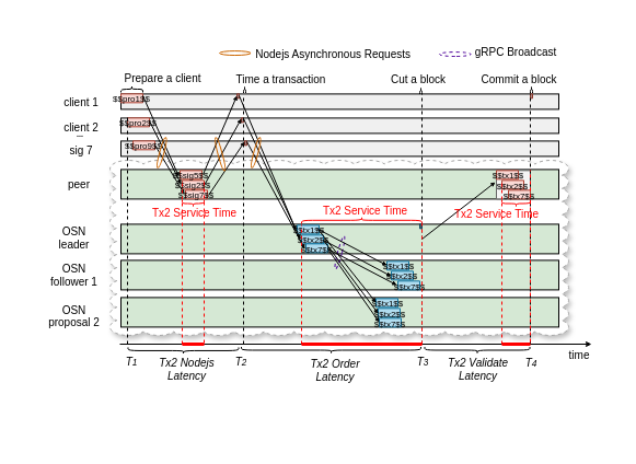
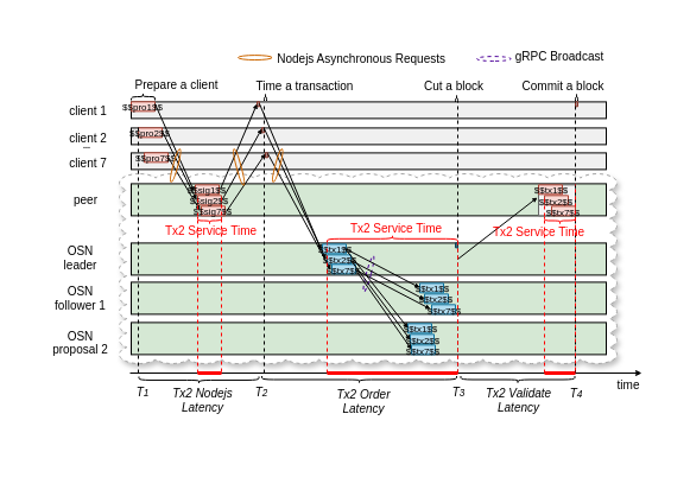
- <mxCell id="82" value="&lt;font style=&quot;font-size: 8px;&quot;&gt;$$pro9$$&lt;/font&gt;" style="text;html=1;strokeColor=none;fillColor=none;align=center;verticalAlign=middle;whiteSpace=wrap;rounded=0;fontColor=#000000;" parent="1" vertex="1"><mxGeometry x="101.25" y="121" width="60" height="22" as="geometry" /></mxCell>
+ <mxCell id="82" value="&lt;font style=&quot;font-size: 8px;&quot;&gt;$$pro7$$&lt;/font&gt;" style="text;html=1;strokeColor=none;fillColor=none;align=center;verticalAlign=middle;whiteSpace=wrap;rounded=0;fontColor=#000000;" parent="1" vertex="1"><mxGeometry x="101.25" y="121" width="60" height="22" as="geometry" /></mxCell>
- <mxCell id="45" value="&lt;h6 style=&quot;&quot;&gt;&lt;font style=&quot;font-weight: normal; font-size: 10px;&quot;&gt;sig 7&lt;/font&gt;&lt;/h6&gt;" style="text;html=1;strokeColor=none;fillColor=none;align=center;verticalAlign=middle;whiteSpace=wrap;rounded=0;" parent="1" vertex="1"><mxGeometry x="44.25" y="109" width="60" height="55" as="geometry" /></mxCell>
+ <mxCell id="45" value="&lt;h6 style=&quot;&quot;&gt;&lt;font style=&quot;font-weight: normal; font-size: 10px;&quot;&gt;client 7&lt;/font&gt;&lt;/h6&gt;" style="text;html=1;strokeColor=none;fillColor=none;align=center;verticalAlign=middle;whiteSpace=wrap;rounded=0;" parent="1" vertex="1"><mxGeometry x="44.25" y="109" width="60" height="55" as="geometry" /></mxCell>
- <mxCell id="83" value="&lt;font style=&quot;font-size: 8px;&quot;&gt;$$sig5$$&lt;/font&gt;" style="text;html=1;strokeColor=none;fillColor=none;align=center;verticalAlign=middle;whiteSpace=wrap;rounded=0;fontColor=#000000;" parent="1" vertex="1"><mxGeometry x="144.25" y="148" width="60" height="22" as="geometry" /></mxCell>
+ <mxCell id="83" value="&lt;font style=&quot;font-size: 8px;&quot;&gt;$$sig1$$&lt;/font&gt;" style="text;html=1;strokeColor=none;fillColor=none;align=center;verticalAlign=middle;whiteSpace=wrap;rounded=0;fontColor=#000000;" parent="1" vertex="1"><mxGeometry x="144.25" y="148" width="60" height="22" as="geometry" /></mxCell>
